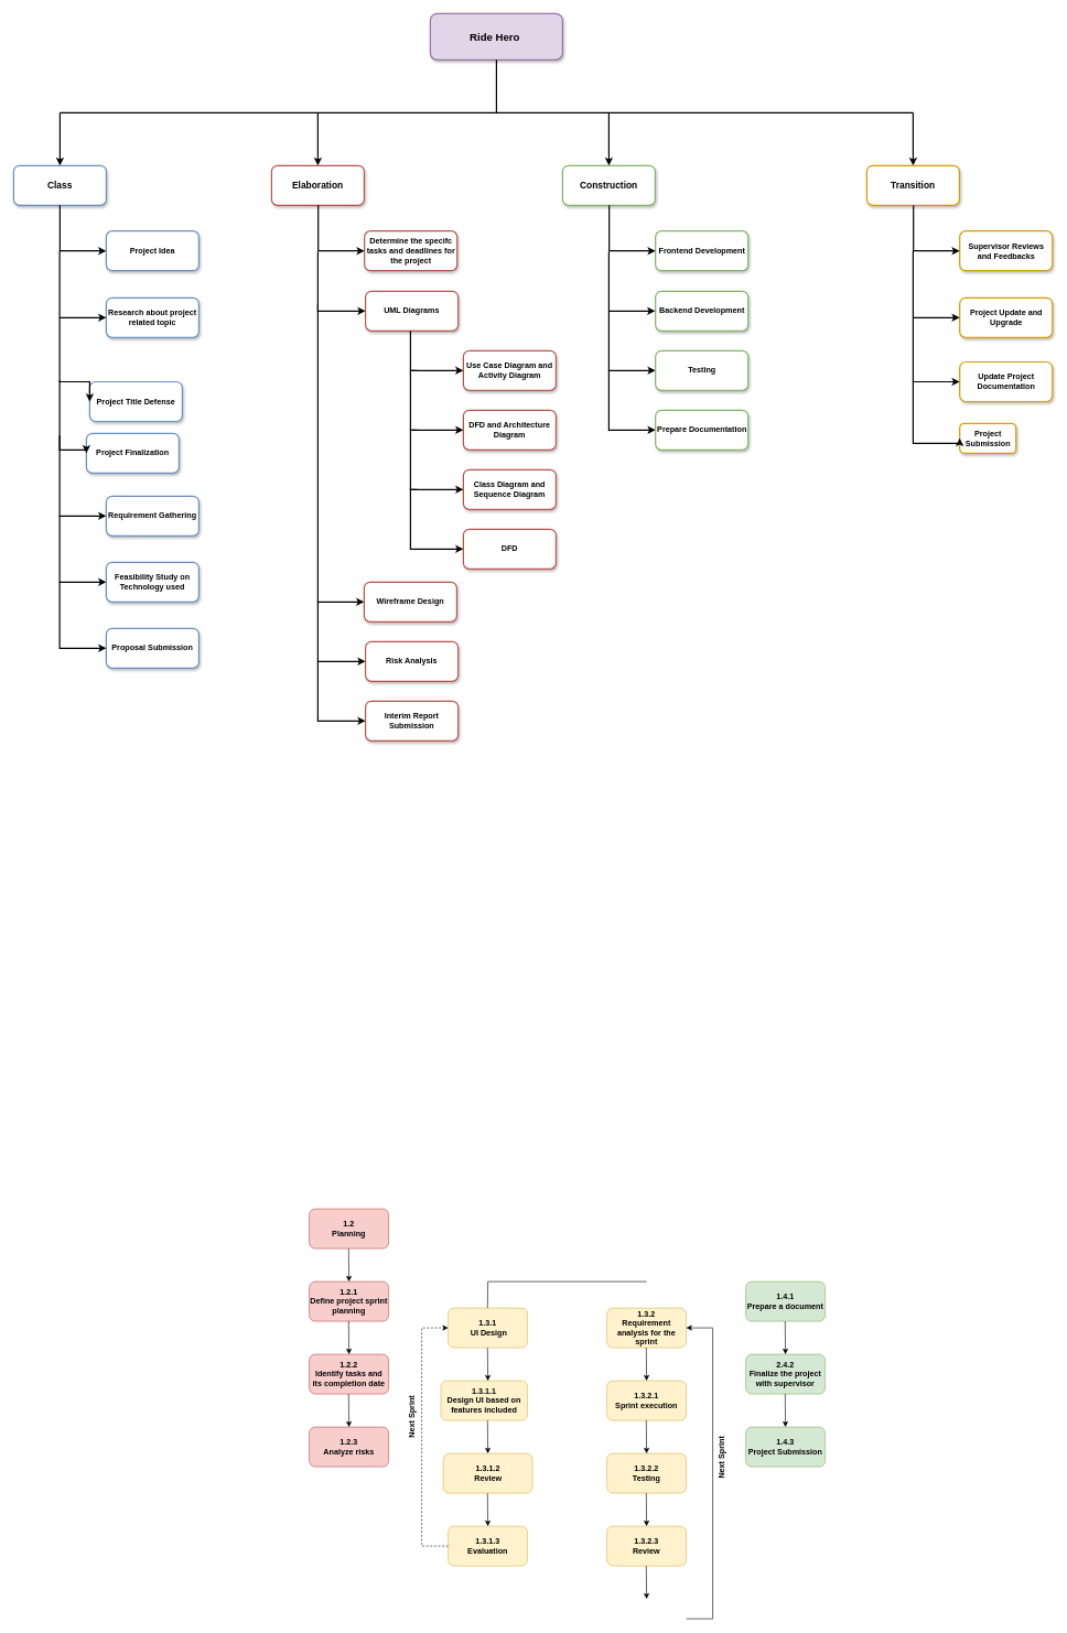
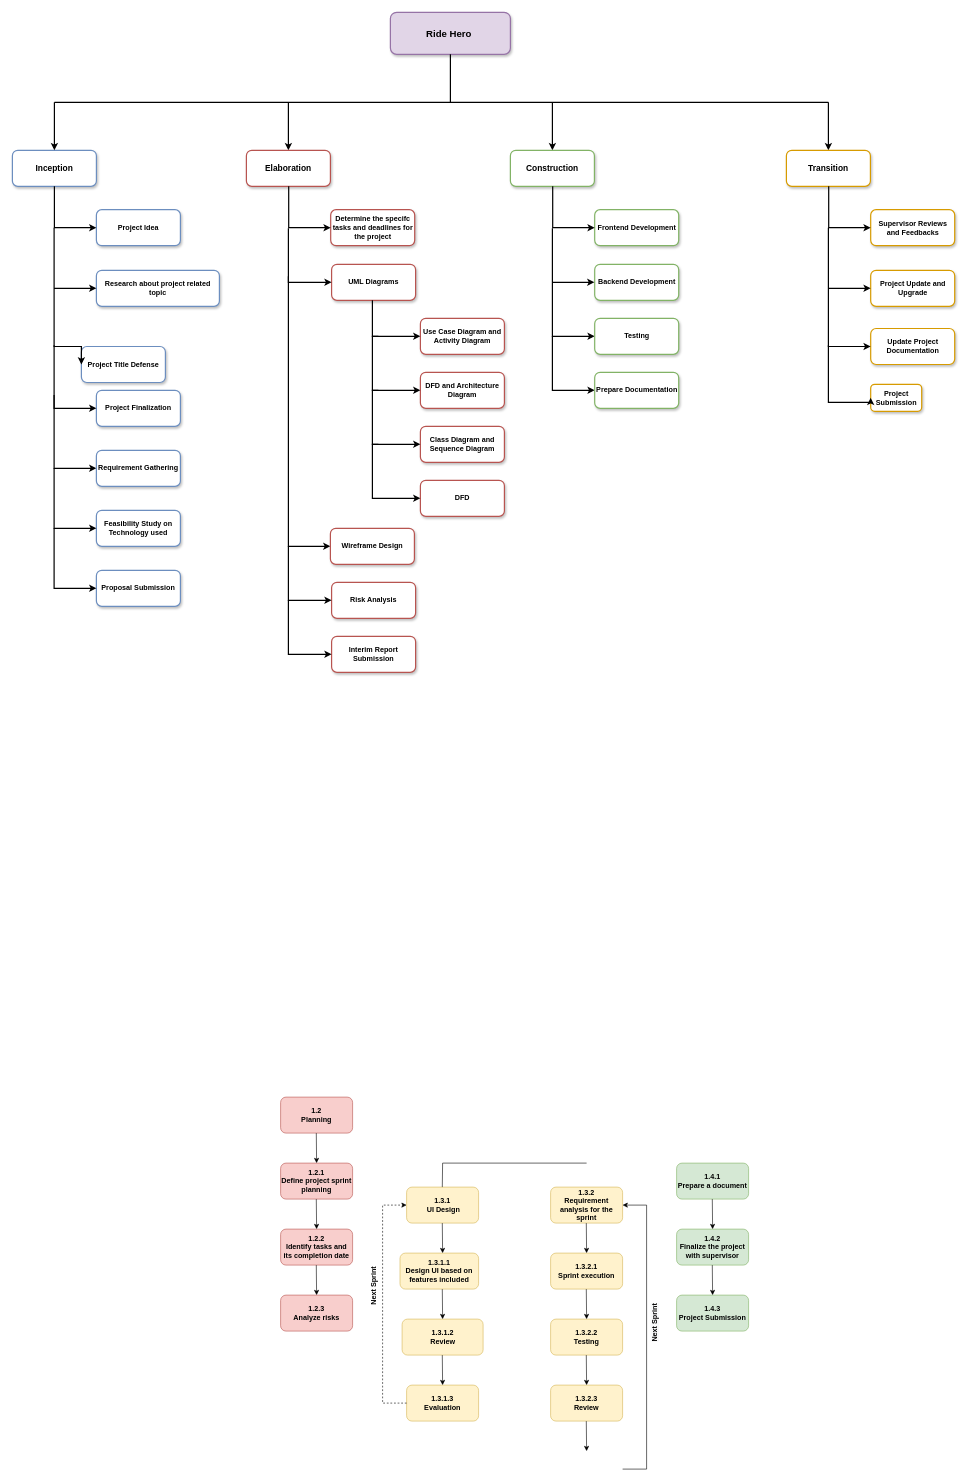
- <mxCell id="3" value="&lt;b&gt;&lt;font style=&quot;font-size: 14px;&quot;&gt;Class&lt;/font&gt;&lt;/b&gt;" style="rounded=1;whiteSpace=wrap;html=1;strokeWidth=2;strokeColor=#6c8ebf;shadow=1;" parent="1" vertex="1"><mxGeometry x="20" y="250" width="140" height="60" as="geometry" /></mxCell>
+ <mxCell id="3" value="&lt;b&gt;&lt;font style=&quot;font-size: 14px;&quot;&gt;Inception&lt;/font&gt;&lt;/b&gt;" style="rounded=1;whiteSpace=wrap;html=1;strokeWidth=2;strokeColor=#6c8ebf;shadow=1;" parent="1" vertex="1"><mxGeometry x="20" y="250" width="140" height="60" as="geometry" /></mxCell>
- <mxCell id="5" value="&lt;b&gt;Research about project related topic&lt;/b&gt;" style="rounded=1;whiteSpace=wrap;html=1;strokeWidth=2;shadow=1;strokeColor=#6c8ebf;" parent="1" vertex="1"><mxGeometry x="160" y="450" width="140" height="60" as="geometry" /></mxCell>
+ <mxCell id="5" value="&lt;b&gt;Research about project related topic&lt;/b&gt;" style="rounded=1;whiteSpace=wrap;html=1;strokeWidth=2;shadow=1;strokeColor=#6c8ebf;" parent="1" vertex="1"><mxGeometry x="160" y="450" width="205" height="60" as="geometry" /></mxCell>
- <mxCell id="7" value="&lt;b&gt;Project Finalization&lt;/b&gt;" style="rounded=1;whiteSpace=wrap;html=1;strokeWidth=2;shadow=1;strokeColor=#6c8ebf;" parent="1" vertex="1"><mxGeometry x="130" y="655" width="140" height="60" as="geometry" /></mxCell>
+ <mxCell id="7" value="&lt;b&gt;Project Finalization&lt;/b&gt;" style="rounded=1;whiteSpace=wrap;html=1;strokeWidth=2;shadow=1;strokeColor=#6c8ebf;" parent="1" vertex="1"><mxGeometry x="160" y="650" width="140" height="60" as="geometry" /></mxCell>
- <mxCell id="31" value="&lt;b&gt;2.4.2&lt;br&gt;Finalize the project with supervisor&lt;/b&gt;" style="rounded=1;whiteSpace=wrap;html=1;fillColor=#d5e8d4;strokeColor=#82b366;" parent="1" vertex="1"><mxGeometry x="1127" y="2048" width="120" height="60" as="geometry" /></mxCell>
+ <mxCell id="31" value="&lt;b&gt;1.4.2&lt;br&gt;Finalize the project with supervisor&lt;/b&gt;" style="rounded=1;whiteSpace=wrap;html=1;fillColor=#d5e8d4;strokeColor=#82b366;" parent="1" vertex="1"><mxGeometry x="1127" y="2048" width="120" height="60" as="geometry" /></mxCell>
